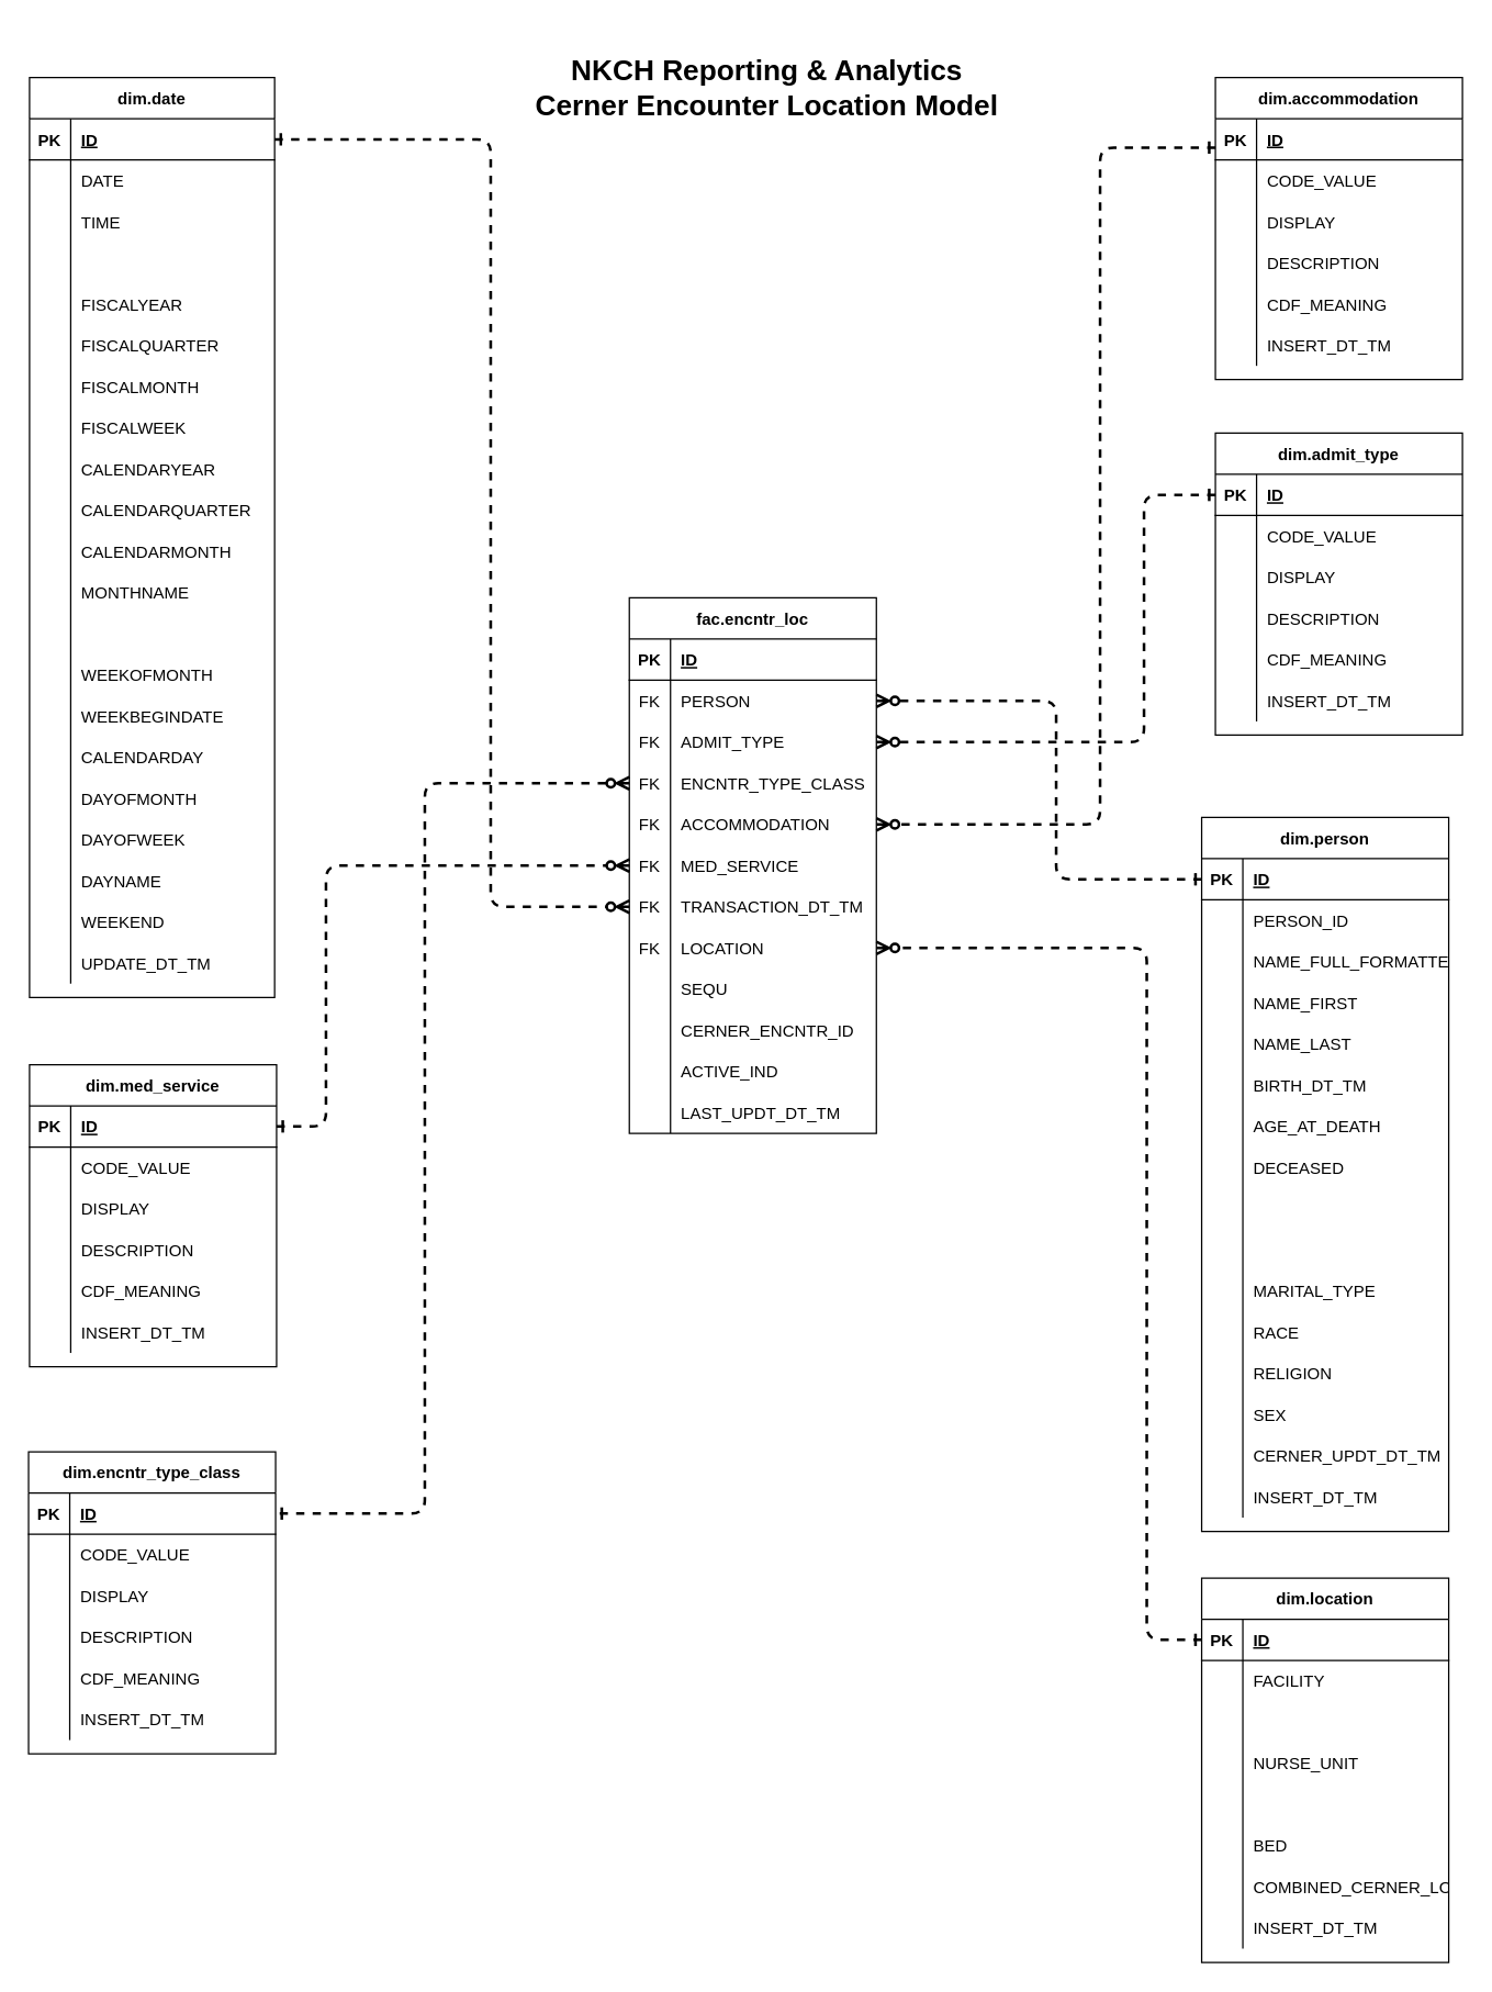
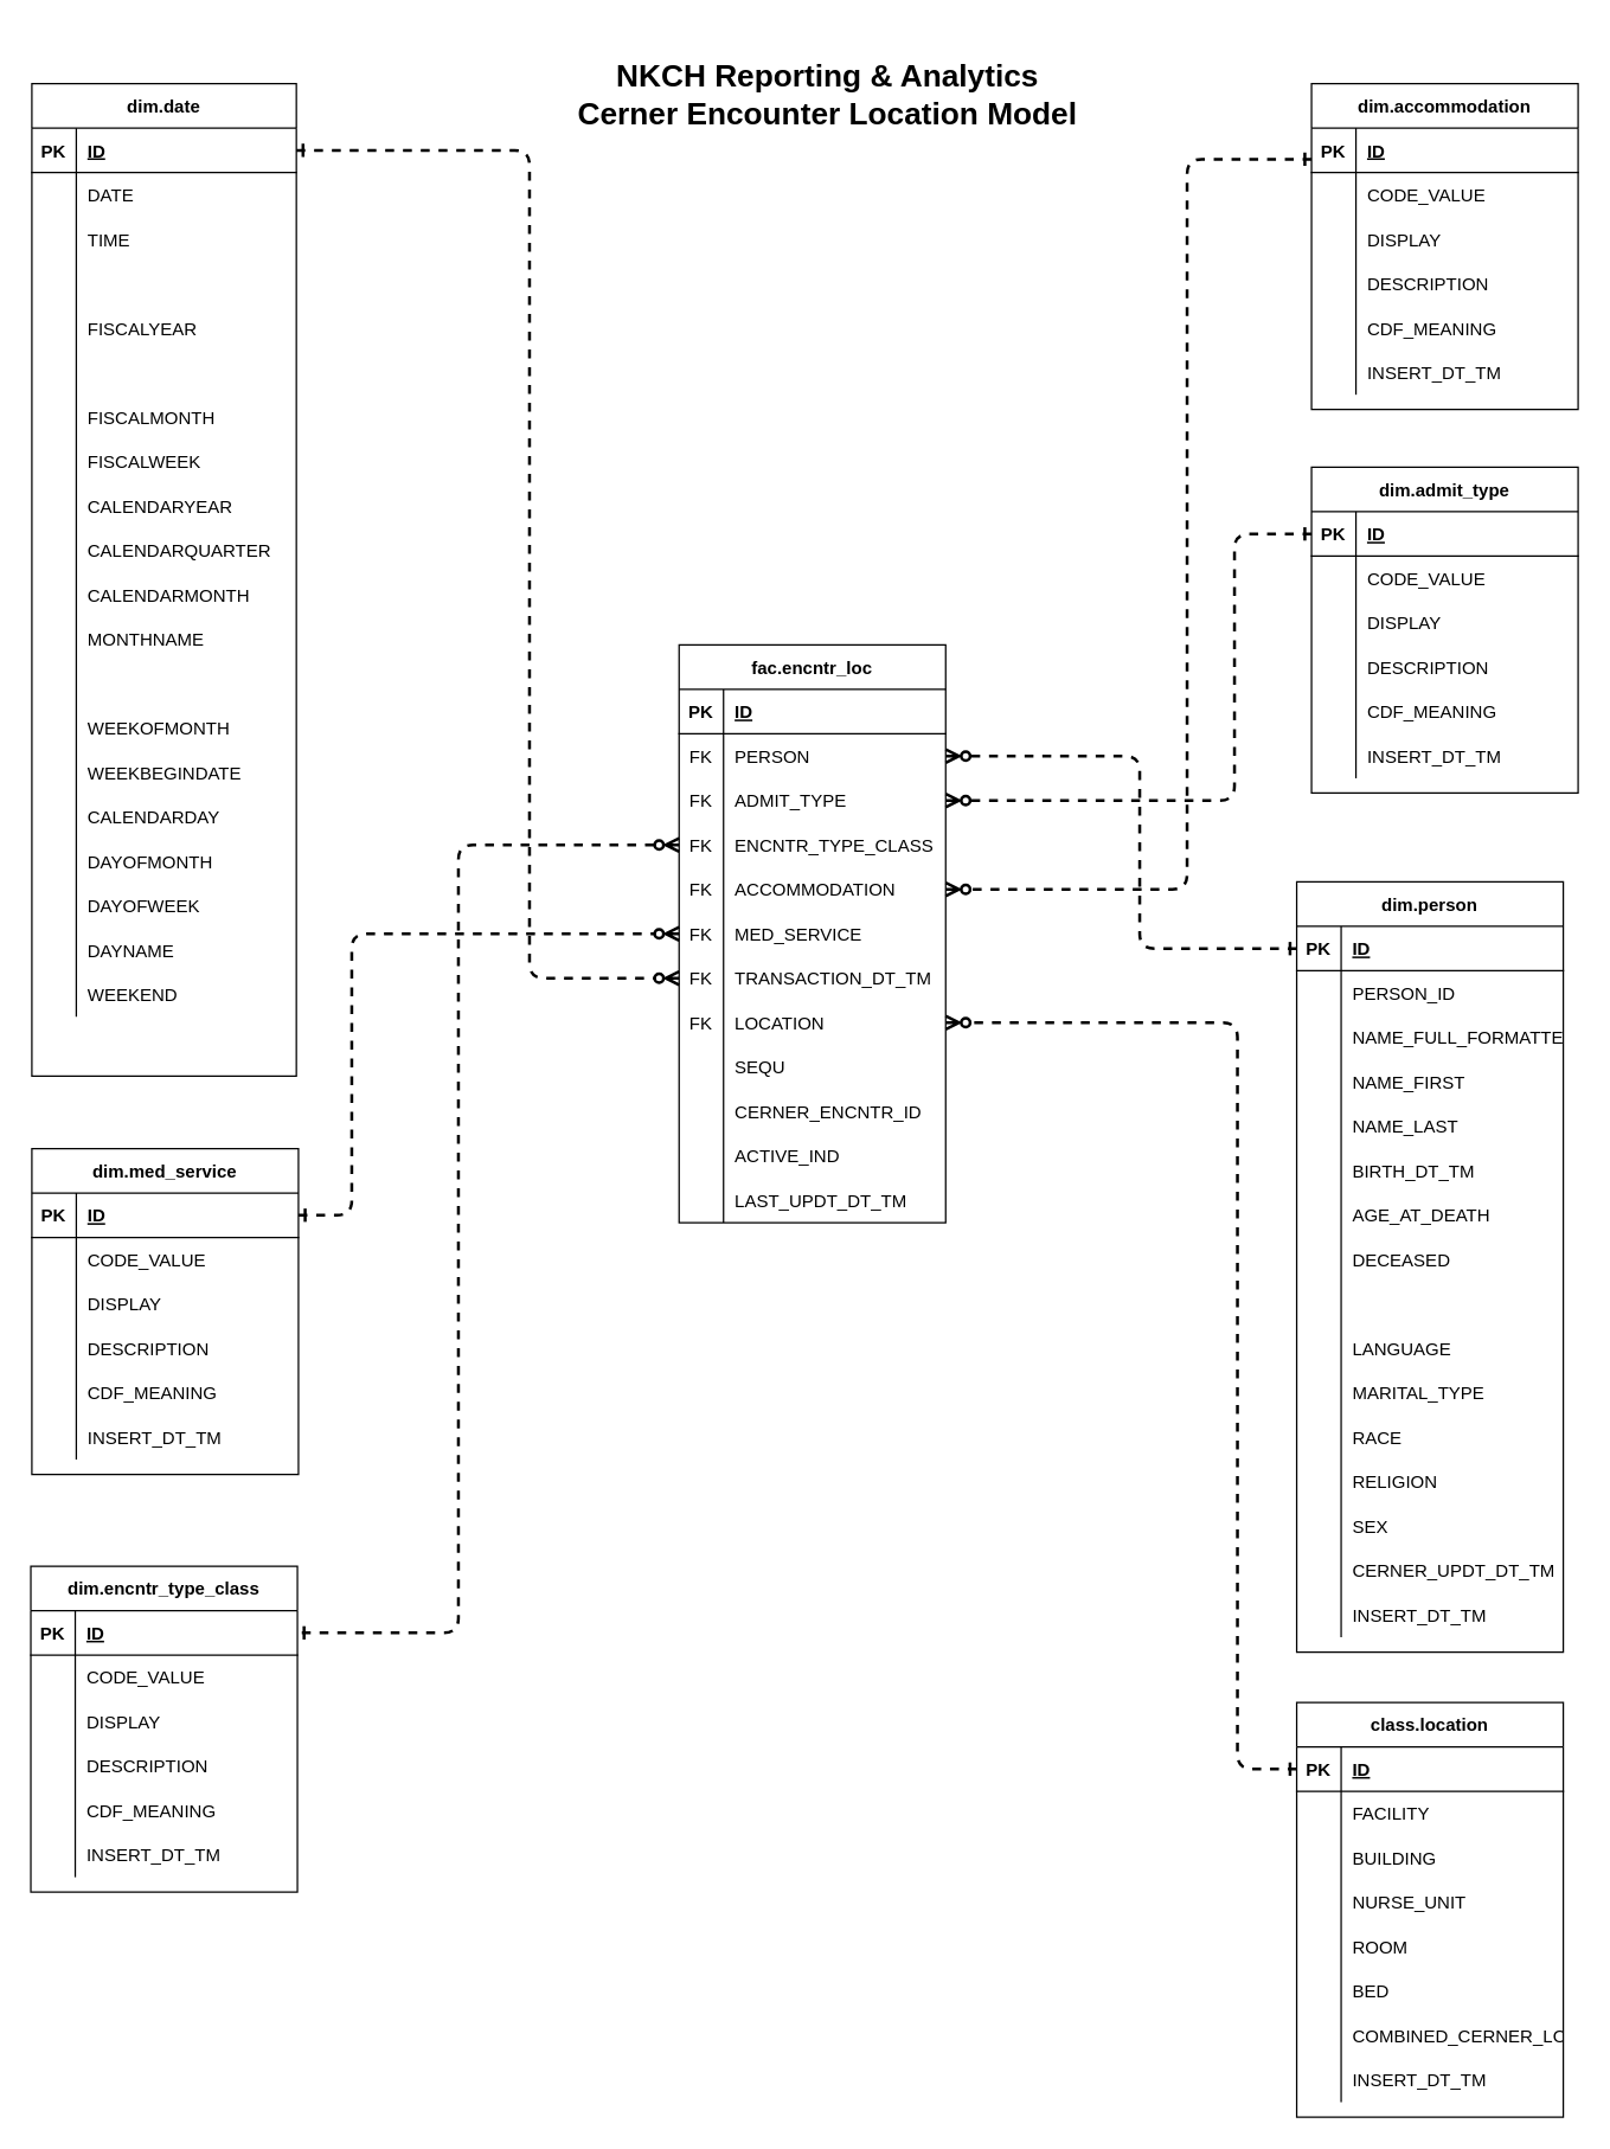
- <mxCell id="205" value="FISCALQUARTER" style="shape=partialRectangle;connectable=0;fillColor=none;top=0;left=0;bottom=0;right=0;align=left;spacingLeft=6;overflow=hidden;" parent="203" vertex="1"><mxGeometry x="30" width="148.583" height="30" as="geometry"><mxRectangle width="148.583" height="30" as="alternateBounds" /></mxGeometry></mxCell>
- <mxCell id="249" value="UPDATE_DT_TM" style="shape=partialRectangle;connectable=0;fillColor=none;top=0;left=0;bottom=0;right=0;align=left;spacingLeft=6;overflow=hidden;" parent="247" vertex="1"><mxGeometry x="30" width="148.583" height="30" as="geometry"><mxRectangle width="148.583" height="30" as="alternateBounds" /></mxGeometry></mxCell>
+ <mxCell id="169" value="LANGUAGE" style="shape=partialRectangle;connectable=0;fillColor=none;top=0;left=0;bottom=0;right=0;align=left;spacingLeft=6;overflow=hidden;" parent="167" vertex="1"><mxGeometry x="30" width="150" height="30" as="geometry"><mxRectangle width="150" height="30" as="alternateBounds" /></mxGeometry></mxCell>
- <mxCell id="115" value="dim.location" style="shape=table;startSize=30;container=1;collapsible=1;childLayout=tableLayout;fixedRows=1;rowLines=0;fontStyle=1;align=center;resizeLast=1;" parent="1" vertex="1"><mxGeometry x="875" y="1149" width="180" height="280" as="geometry" /></mxCell>
+ <mxCell id="115" value="class.location" style="shape=table;startSize=30;container=1;collapsible=1;childLayout=tableLayout;fixedRows=1;rowLines=0;fontStyle=1;align=center;resizeLast=1;" parent="1" vertex="1"><mxGeometry x="875" y="1149" width="180" height="280" as="geometry" /></mxCell>
+ <mxCell id="124" value="BUILDING" style="shape=partialRectangle;connectable=0;fillColor=none;top=0;left=0;bottom=0;right=0;align=left;spacingLeft=6;overflow=hidden;" parent="122" vertex="1"><mxGeometry x="30" width="150" height="30" as="geometry"><mxRectangle width="150" height="30" as="alternateBounds" /></mxGeometry></mxCell>
+ <mxCell id="130" value="ROOM" style="shape=partialRectangle;connectable=0;fillColor=none;top=0;left=0;bottom=0;right=0;align=left;spacingLeft=6;overflow=hidden;" parent="128" vertex="1"><mxGeometry x="30" width="150" height="30" as="geometry"><mxRectangle width="150" height="30" as="alternateBounds" /></mxGeometry></mxCell>
